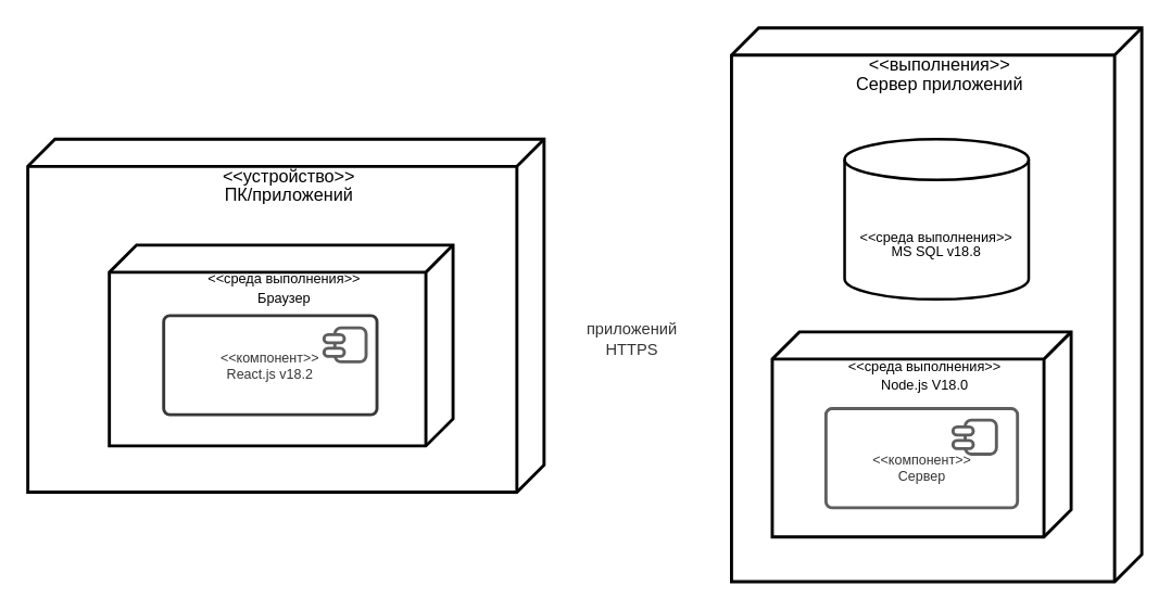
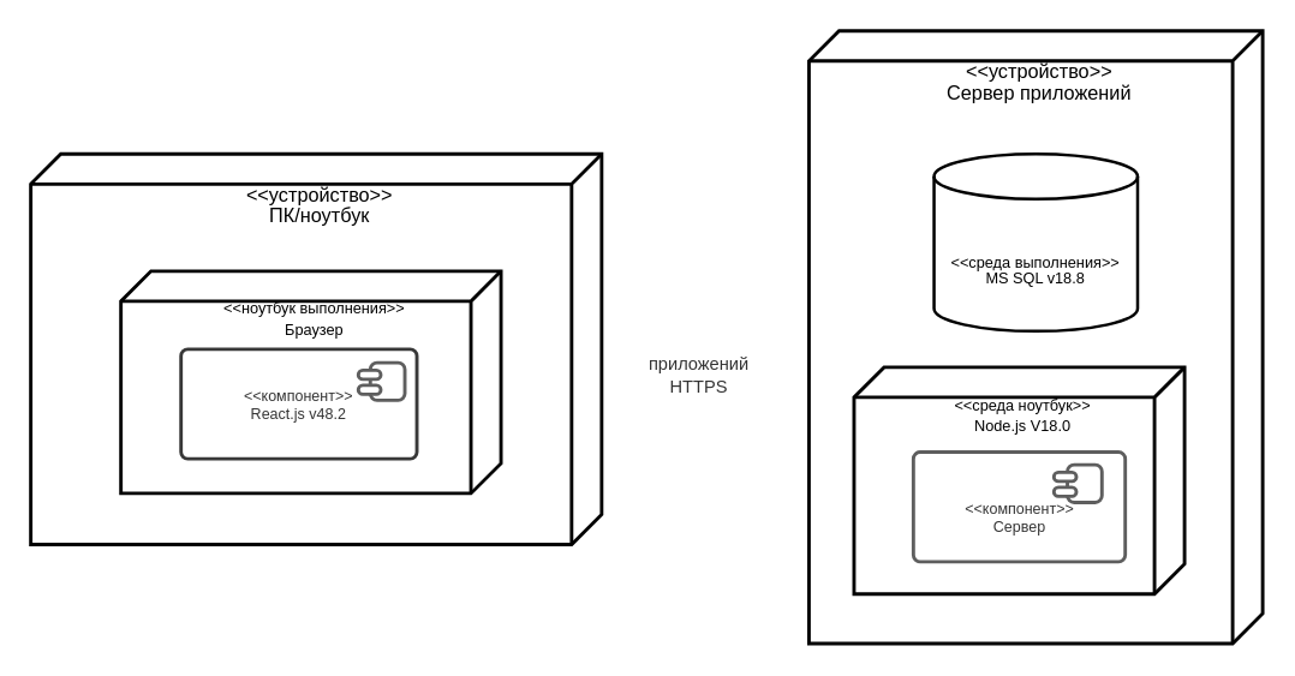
- <mxCell id="3" value="&lt;div style=&quot;display: flex; justify-content: center; text-align: center; align-items: baseline; font-size: 0; line-height: 1.25;margin-top: -2px;&quot;&gt;&lt;span&gt;&lt;span style=&quot;font-size:13px;color:#000000;&quot;&gt;&amp;lt;&amp;lt;выполнения&amp;gt;&amp;gt;&lt;br&gt;&lt;/span&gt;&lt;/span&gt;&lt;/div&gt;&lt;div style=&quot;display: flex; justify-content: center; text-align: center; align-items: baseline; font-size: 0; line-height: 1.25;margin-top: -2px;&quot;&gt;&lt;span&gt;&lt;span style=&quot;font-size:13px;color:#000000;&quot;&gt;Cервер приложений&lt;/span&gt;&lt;/span&gt;&lt;/div&gt;" style="html=1;overflow=block;blockSpacing=1;whiteSpace=wrap;shape=cube;size=20;flipH=1;verticalAlign=top;spacingTop=22;spacingLeft=5;fontSize=13;align=left;spacing=0;strokeOpacity=100;rounded=1;absoluteArcSize=1;arcSize=9;strokeWidth=2.3;" parent="1" vertex="1"><mxGeometry x="538" y="20" width="302" height="408" as="geometry" /></mxCell>
+ <mxCell id="3" value="&lt;div style=&quot;display: flex; justify-content: center; text-align: center; align-items: baseline; font-size: 0; line-height: 1.25;margin-top: -2px;&quot;&gt;&lt;span&gt;&lt;span style=&quot;font-size:13px;color:#000000;&quot;&gt;&amp;lt;&amp;lt;устройство&amp;gt;&amp;gt;&lt;br&gt;&lt;/span&gt;&lt;/span&gt;&lt;/div&gt;&lt;div style=&quot;display: flex; justify-content: center; text-align: center; align-items: baseline; font-size: 0; line-height: 1.25;margin-top: -2px;&quot;&gt;&lt;span&gt;&lt;span style=&quot;font-size:13px;color:#000000;&quot;&gt;Cервер приложений&lt;/span&gt;&lt;/span&gt;&lt;/div&gt;" style="html=1;overflow=block;blockSpacing=1;whiteSpace=wrap;shape=cube;size=20;flipH=1;verticalAlign=top;spacingTop=22;spacingLeft=5;fontSize=13;align=left;spacing=0;strokeOpacity=100;rounded=1;absoluteArcSize=1;arcSize=9;strokeWidth=2.3;" parent="1" vertex="1"><mxGeometry x="538" y="20" width="302" height="408" as="geometry" /></mxCell>
- <mxCell id="2" value="&lt;div style=&quot;display: flex; justify-content: center; text-align: center; align-items: baseline; font-size: 0; line-height: 1.25;margin-top: -2px;&quot;&gt;&lt;span&gt;&lt;span style=&quot;font-size:13px;color:#000000;&quot;&gt;&lt;font style=&quot;vertical-align: inherit;&quot;&gt;&lt;font style=&quot;vertical-align: inherit;&quot;&gt;&amp;lt;&amp;lt;устройство&amp;gt;&amp;gt;&lt;/font&gt;&lt;/font&gt;&lt;br&gt;&lt;/span&gt;&lt;/span&gt;&lt;/div&gt;&lt;div style=&quot;display: flex; justify-content: center; text-align: center; align-items: baseline; font-size: 0; line-height: 1.25;margin-top: -2px;&quot;&gt;&lt;span&gt;&lt;span style=&quot;font-size:13px;color:#000000;&quot;&gt;&lt;font style=&quot;vertical-align: inherit;&quot;&gt;&lt;font style=&quot;vertical-align: inherit;&quot;&gt;ПК/приложений&lt;/font&gt;&lt;/font&gt;&lt;/span&gt;&lt;/span&gt;&lt;/div&gt;" style="html=1;overflow=block;blockSpacing=1;whiteSpace=wrap;shape=cube;size=20;flipH=1;verticalAlign=top;spacingTop=22;spacingLeft=5;fontSize=13;align=left;spacing=0;strokeOpacity=100;rounded=1;absoluteArcSize=1;arcSize=9;strokeWidth=2.3;" parent="1" vertex="1"><mxGeometry x="20" y="102" width="380" height="260" as="geometry" /></mxCell>
+ <mxCell id="2" value="&lt;div style=&quot;display: flex; justify-content: center; text-align: center; align-items: baseline; font-size: 0; line-height: 1.25;margin-top: -2px;&quot;&gt;&lt;span&gt;&lt;span style=&quot;font-size:13px;color:#000000;&quot;&gt;&lt;font style=&quot;vertical-align: inherit;&quot;&gt;&lt;font style=&quot;vertical-align: inherit;&quot;&gt;&amp;lt;&amp;lt;устройство&amp;gt;&amp;gt;&lt;/font&gt;&lt;/font&gt;&lt;br&gt;&lt;/span&gt;&lt;/span&gt;&lt;/div&gt;&lt;div style=&quot;display: flex; justify-content: center; text-align: center; align-items: baseline; font-size: 0; line-height: 1.25;margin-top: -2px;&quot;&gt;&lt;span&gt;&lt;span style=&quot;font-size:13px;color:#000000;&quot;&gt;&lt;font style=&quot;vertical-align: inherit;&quot;&gt;&lt;font style=&quot;vertical-align: inherit;&quot;&gt;ПК/ноутбук&lt;/font&gt;&lt;/font&gt;&lt;/span&gt;&lt;/span&gt;&lt;/div&gt;" style="html=1;overflow=block;blockSpacing=1;whiteSpace=wrap;shape=cube;size=20;flipH=1;verticalAlign=top;spacingTop=22;spacingLeft=5;fontSize=13;align=left;spacing=0;strokeOpacity=100;rounded=1;absoluteArcSize=1;arcSize=9;strokeWidth=2.3;" parent="1" vertex="1"><mxGeometry x="20" y="102" width="380" height="260" as="geometry" /></mxCell>
- <mxCell id="4" value="&lt;div style=&quot;display: flex; justify-content: center; text-align: center; align-items: baseline; font-size: 0; line-height: 1.25;margin-top: -2px;&quot;&gt;&lt;span&gt;&lt;span style=&quot;font-size:10.2px;color:#000000;&quot;&gt;&amp;lt;&amp;lt;среда выполнения&amp;gt;&amp;gt;&lt;br&gt;&lt;/span&gt;&lt;/span&gt;&lt;/div&gt;&lt;div style=&quot;display: flex; justify-content: center; text-align: center; align-items: baseline; font-size: 0; line-height: 1.25;margin-top: -2px;&quot;&gt;&lt;span&gt;&lt;span style=&quot;font-size:10.2px;color:#000000;&quot;&gt;Браузер&lt;/span&gt;&lt;span style=&quot;font-size:13px;color:#000000;&quot;&gt;&lt;br&gt;&lt;/span&gt;&lt;/span&gt;&lt;/div&gt;&lt;div style=&quot;display: flex; justify-content: center; text-align: center; align-items: baseline; font-size: 0; line-height: 1.25;margin-top: -2px;&quot;&gt;&lt;span&gt;&lt;/span&gt;&lt;/div&gt;" style="html=1;overflow=block;blockSpacing=1;whiteSpace=wrap;shape=cube;size=20;flipH=1;verticalAlign=top;spacingTop=22;spacingLeft=5;fontSize=13;align=left;spacing=0;strokeOpacity=100;rounded=1;absoluteArcSize=1;arcSize=9;strokeWidth=2.3;" parent="1" vertex="1"><mxGeometry x="80" y="180" width="253" height="148" as="geometry" /></mxCell>
+ <mxCell id="4" value="&lt;div style=&quot;display: flex; justify-content: center; text-align: center; align-items: baseline; font-size: 0; line-height: 1.25;margin-top: -2px;&quot;&gt;&lt;span&gt;&lt;span style=&quot;font-size:10.2px;color:#000000;&quot;&gt;&amp;lt;&amp;lt;ноутбук выполнения&amp;gt;&amp;gt;&lt;br&gt;&lt;/span&gt;&lt;/span&gt;&lt;/div&gt;&lt;div style=&quot;display: flex; justify-content: center; text-align: center; align-items: baseline; font-size: 0; line-height: 1.25;margin-top: -2px;&quot;&gt;&lt;span&gt;&lt;span style=&quot;font-size:10.2px;color:#000000;&quot;&gt;Браузер&lt;/span&gt;&lt;span style=&quot;font-size:13px;color:#000000;&quot;&gt;&lt;br&gt;&lt;/span&gt;&lt;/span&gt;&lt;/div&gt;&lt;div style=&quot;display: flex; justify-content: center; text-align: center; align-items: baseline; font-size: 0; line-height: 1.25;margin-top: -2px;&quot;&gt;&lt;span&gt;&lt;/span&gt;&lt;/div&gt;" style="html=1;overflow=block;blockSpacing=1;whiteSpace=wrap;shape=cube;size=20;flipH=1;verticalAlign=top;spacingTop=22;spacingLeft=5;fontSize=13;align=left;spacing=0;strokeOpacity=100;rounded=1;absoluteArcSize=1;arcSize=9;strokeWidth=2.3;" parent="1" vertex="1"><mxGeometry x="80" y="180" width="253" height="148" as="geometry" /></mxCell>
- <mxCell id="11" value="&amp;lt;&amp;lt;компонент&amp;gt;&amp;gt;&lt;br&gt;React.js v18.2" style="html=1;overflow=block;blockSpacing=1;whiteSpace=wrap;fontSize=10;fontColor=#333333;spacing=3.8;strokeOpacity=0;fillOpacity=0;rounded=1;absoluteArcSize=1;arcSize=9;fillColor=#ffffff;strokeWidth=2.3;" parent="1" vertex="1"><mxGeometry x="146" y="252.5" width="105" height="32" as="geometry" /></mxCell>
+ <mxCell id="11" value="&amp;lt;&amp;lt;компонент&amp;gt;&amp;gt;&lt;br&gt;React.js v48.2" style="html=1;overflow=block;blockSpacing=1;whiteSpace=wrap;fontSize=10;fontColor=#333333;spacing=3.8;strokeOpacity=0;fillOpacity=0;rounded=1;absoluteArcSize=1;arcSize=9;fillColor=#ffffff;strokeWidth=2.3;" parent="1" vertex="1"><mxGeometry x="146" y="252.5" width="105" height="32" as="geometry" /></mxCell>
- <mxCell id="5" value="&lt;div style=&quot;display: flex; justify-content: center; text-align: center; align-items: baseline; font-size: 0; line-height: 1.25;margin-top: -2px;&quot;&gt;&lt;span&gt;&lt;span style=&quot;font-size:10.2px;color:#000000;&quot;&gt;&amp;lt;&amp;lt;среда выполнения&amp;gt;&amp;gt;&lt;br&gt;&lt;/span&gt;&lt;/span&gt;&lt;/div&gt;&lt;div style=&quot;display: flex; justify-content: center; text-align: center; align-items: baseline; font-size: 0; line-height: 1.25;margin-top: -2px;&quot;&gt;&lt;span&gt;&lt;span style=&quot;font-size:10.2px;color:#000000;&quot;&gt;Node.js V18.0&lt;/span&gt;&lt;span style=&quot;font-size:13px;color:#000000;&quot;&gt;&lt;br&gt;&lt;/span&gt;&lt;/span&gt;&lt;/div&gt;&lt;div style=&quot;display: flex; justify-content: center; text-align: center; align-items: baseline; font-size: 0; line-height: 1.25;margin-top: -2px;&quot;&gt;&lt;span&gt;&lt;/span&gt;&lt;/div&gt;" style="html=1;overflow=block;blockSpacing=1;whiteSpace=wrap;shape=cube;size=20;flipH=1;verticalAlign=top;spacingTop=22;spacingLeft=5;fontSize=13;align=left;spacing=0;strokeOpacity=100;rounded=1;absoluteArcSize=1;arcSize=9;strokeWidth=2.3;" parent="1" vertex="1"><mxGeometry x="568" y="244" width="220" height="151" as="geometry" /></mxCell>
+ <mxCell id="5" value="&lt;div style=&quot;display: flex; justify-content: center; text-align: center; align-items: baseline; font-size: 0; line-height: 1.25;margin-top: -2px;&quot;&gt;&lt;span&gt;&lt;span style=&quot;font-size:10.2px;color:#000000;&quot;&gt;&amp;lt;&amp;lt;среда ноутбук&amp;gt;&amp;gt;&lt;br&gt;&lt;/span&gt;&lt;/span&gt;&lt;/div&gt;&lt;div style=&quot;display: flex; justify-content: center; text-align: center; align-items: baseline; font-size: 0; line-height: 1.25;margin-top: -2px;&quot;&gt;&lt;span&gt;&lt;span style=&quot;font-size:10.2px;color:#000000;&quot;&gt;Node.js V18.0&lt;/span&gt;&lt;span style=&quot;font-size:13px;color:#000000;&quot;&gt;&lt;br&gt;&lt;/span&gt;&lt;/span&gt;&lt;/div&gt;&lt;div style=&quot;display: flex; justify-content: center; text-align: center; align-items: baseline; font-size: 0; line-height: 1.25;margin-top: -2px;&quot;&gt;&lt;span&gt;&lt;/span&gt;&lt;/div&gt;" style="html=1;overflow=block;blockSpacing=1;whiteSpace=wrap;shape=cube;size=20;flipH=1;verticalAlign=top;spacingTop=22;spacingLeft=5;fontSize=13;align=left;spacing=0;strokeOpacity=100;rounded=1;absoluteArcSize=1;arcSize=9;strokeWidth=2.3;" parent="1" vertex="1"><mxGeometry x="568" y="244" width="220" height="151" as="geometry" /></mxCell>
